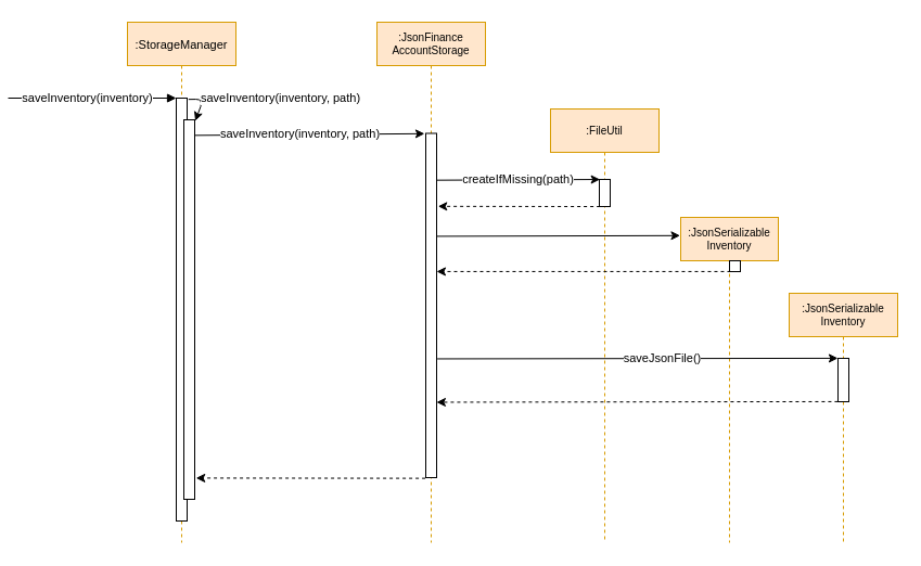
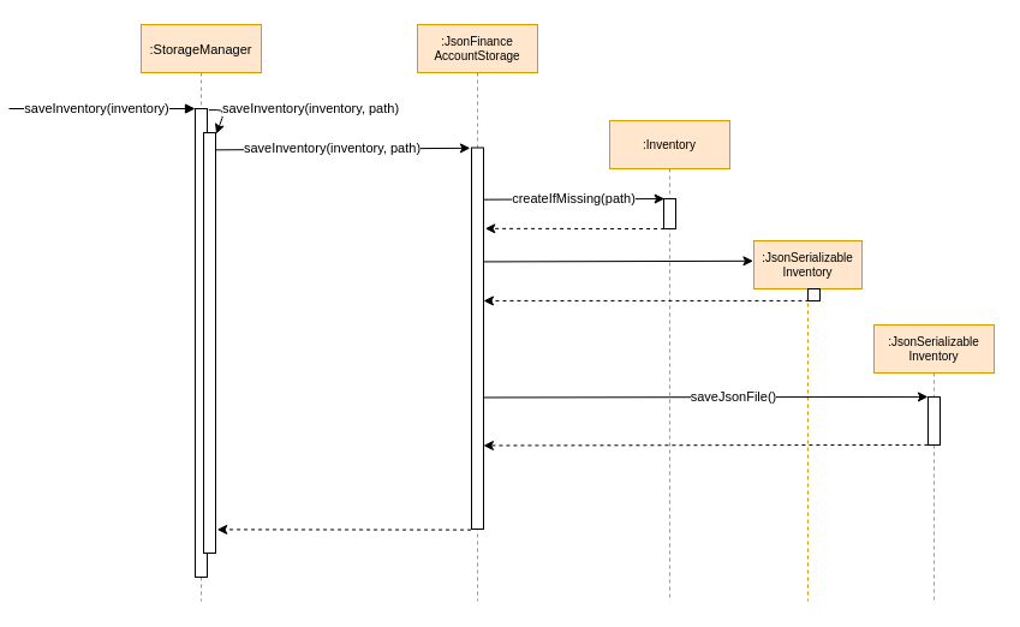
- <mxCell id="13" value=":FileUtil" style="shape=umlLifeline;perimeter=lifelinePerimeter;container=1;collapsible=0;recursiveResize=0;rounded=0;shadow=0;strokeWidth=1;fontSize=10;fillColor=#ffe6cc;strokeColor=#d79b00;" parent="1" vertex="1"><mxGeometry x="410" y="100" width="100" height="400" as="geometry" /></mxCell>
+ <mxCell id="13" value=":Inventory" style="shape=umlLifeline;perimeter=lifelinePerimeter;container=1;collapsible=0;recursiveResize=0;rounded=0;shadow=0;strokeWidth=1;fontSize=10;fillColor=#ffe6cc;strokeColor=#d79b00;" parent="1" vertex="1"><mxGeometry x="410" y="100" width="100" height="400" as="geometry" /></mxCell>
